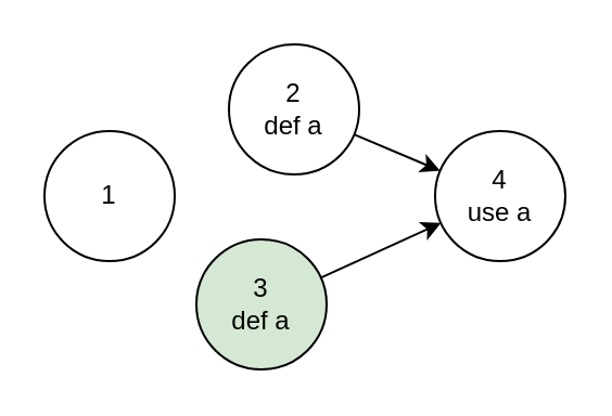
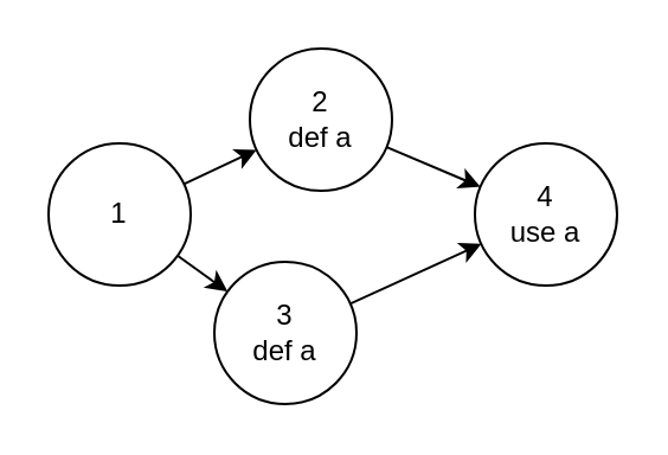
+ <mxCell id="8" value="" style="endArrow=classic;html=1;rounded=0;" parent="1" source="2" target="9" edge="1"><mxGeometry width="50" height="50" relative="1" as="geometry"><mxPoint x="70" y="120" as="sourcePoint" /><mxPoint x="230" y="120" as="targetPoint" /></mxGeometry></mxCell>
+ <mxCell id="7" value="" style="endArrow=classic;html=1;rounded=0;" parent="1" source="2" target="5" edge="1"><mxGeometry width="50" height="50" relative="1" as="geometry"><mxPoint x="60" y="110" as="sourcePoint" /><mxPoint x="220" y="110" as="targetPoint" /></mxGeometry></mxCell>
- <mxCell id="5" value="3&lt;br&gt;def a" style="ellipse;whiteSpace=wrap;html=1;fillColor=#d5e8d4;" parent="1" vertex="1"><mxGeometry x="90" y="110" width="60" height="60" as="geometry" /></mxCell>
+ <mxCell id="5" value="3&lt;br&gt;def a" style="ellipse;whiteSpace=wrap;html=1;" parent="1" vertex="1"><mxGeometry x="90" y="110" width="60" height="60" as="geometry" /></mxCell>
